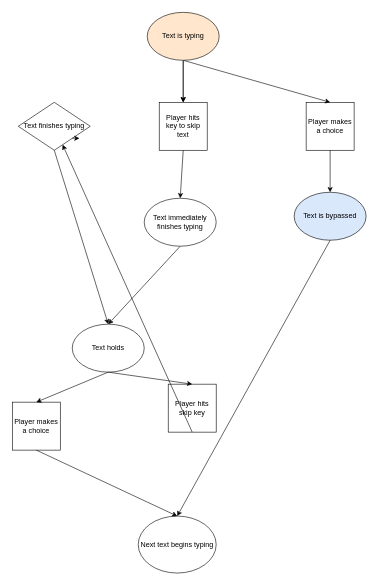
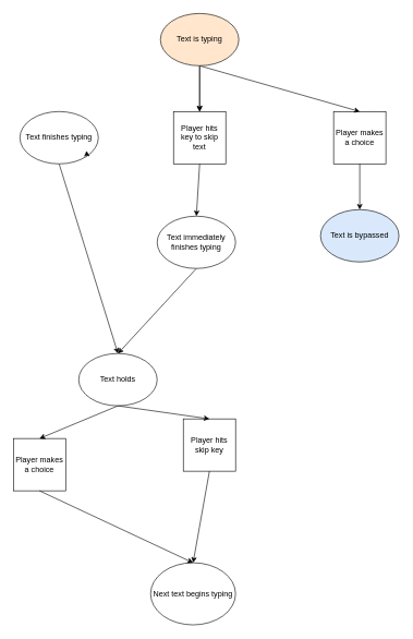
- <mxCell id="14" value="Text finishes typing" style="rhombus;whiteSpace=wrap;html=1;" vertex="1" parent="1"><mxGeometry x="30" y="170" width="120" height="80" as="geometry" /></mxCell>
+ <mxCell id="14" value="Text finishes typing" style="ellipse;whiteSpace=wrap;html=1;" vertex="1" parent="1"><mxGeometry x="30" y="170" width="120" height="80" as="geometry" /></mxCell>
- <mxCell id="23" value="" style="endArrow=classic;html=1;exitX=0.5;exitY=1;exitDx=0;exitDy=0;" edge="1" parent="1" source="17" target="14"><mxGeometry width="50" height="50" relative="1" as="geometry"><mxPoint x="270" y="690" as="sourcePoint" /><mxPoint x="320" y="640" as="targetPoint" /></mxGeometry></mxCell>
+ <mxCell id="23" value="" style="endArrow=classic;html=1;exitX=0.5;exitY=1;exitDx=0;exitDy=0;entryX=0.5;entryY=0;entryDx=0;entryDy=0;" edge="1" parent="1" source="17" target="21"><mxGeometry width="50" height="50" relative="1" as="geometry"><mxPoint x="270" y="690" as="sourcePoint" /><mxPoint x="320" y="640" as="targetPoint" /></mxGeometry></mxCell>
- <mxCell id="24" value="" style="endArrow=classic;html=1;exitX=0.5;exitY=1;exitDx=0;exitDy=0;entryX=0.5;entryY=0;entryDx=0;entryDy=0;" edge="1" parent="1" source="12" target="21"><mxGeometry width="50" height="50" relative="1" as="geometry"><mxPoint x="270" y="690" as="sourcePoint" /><mxPoint x="320" y="640" as="targetPoint" /></mxGeometry></mxCell>
